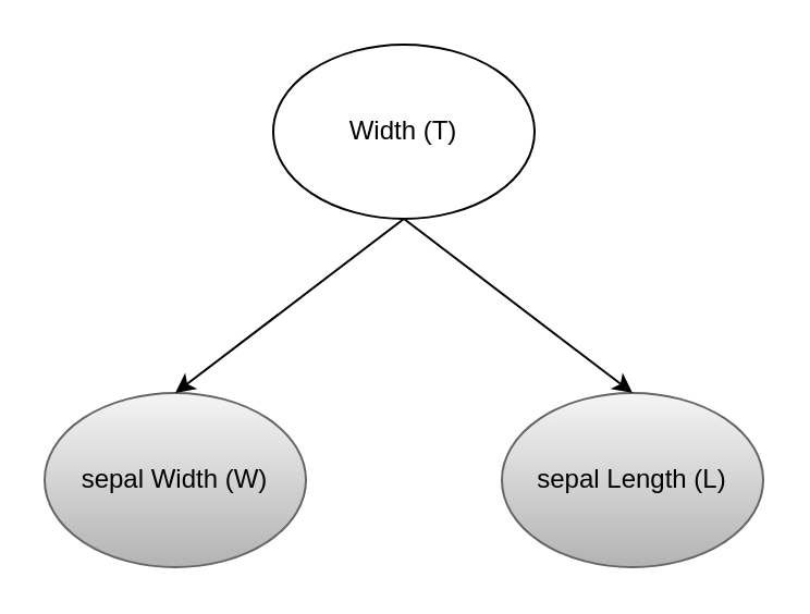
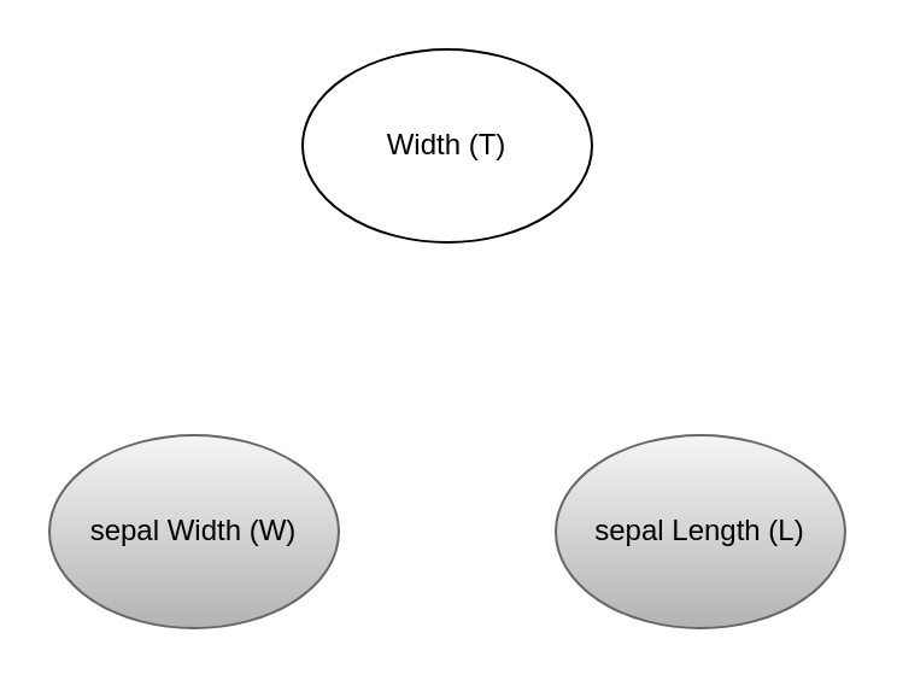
- <mxCell id="5" value="" style="endArrow=classic;html=1;exitX=0.5;exitY=1;exitDx=0;exitDy=0;entryX=0.5;entryY=0;entryDx=0;entryDy=0;" edge="1" parent="1" source="4" target="2"><mxGeometry width="50" height="50" relative="1" as="geometry"><mxPoint x="-40" y="380" as="sourcePoint" /><mxPoint x="10" y="330" as="targetPoint" /></mxGeometry></mxCell>
- <mxCell id="6" value="" style="endArrow=classic;html=1;exitX=0.5;exitY=1;exitDx=0;exitDy=0;entryX=0.5;entryY=0;entryDx=0;entryDy=0;" edge="1" parent="1" source="4" target="3"><mxGeometry width="50" height="50" relative="1" as="geometry"><mxPoint x="-40" y="380" as="sourcePoint" /><mxPoint x="10" y="330" as="targetPoint" /></mxGeometry></mxCell>
